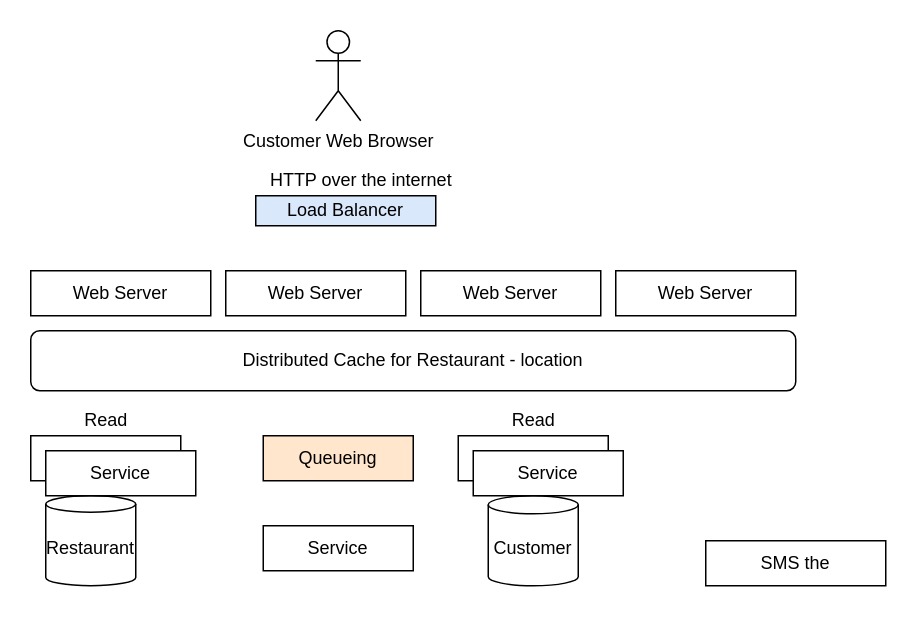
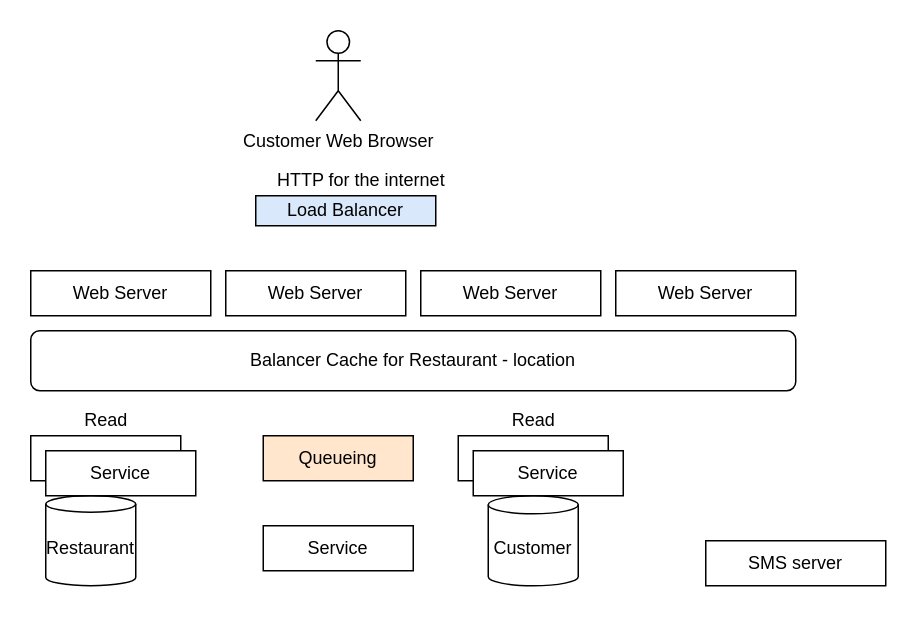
- <mxCell id="19" value="HTTP over the internet" style="text;html=1;align=center;verticalAlign=middle;resizable=0;points=[];autosize=1;strokeColor=none;fillColor=none;" vertex="1" parent="1"><mxGeometry x="170" y="110" width="140" height="20" as="geometry" /></mxCell>
+ <mxCell id="19" value="HTTP for the internet" style="text;html=1;align=center;verticalAlign=middle;resizable=0;points=[];autosize=1;strokeColor=none;fillColor=none;" vertex="1" parent="1"><mxGeometry x="170" y="110" width="140" height="20" as="geometry" /></mxCell>
- <mxCell id="9" value="Distributed Cache for Restaurant - location" style="rounded=1;whiteSpace=wrap;html=1;" vertex="1" parent="1"><mxGeometry x="20" y="220" width="510" height="40" as="geometry" /></mxCell>
+ <mxCell id="9" value="Balancer Cache for Restaurant - location" style="rounded=1;whiteSpace=wrap;html=1;" vertex="1" parent="1"><mxGeometry x="20" y="220" width="510" height="40" as="geometry" /></mxCell>
- <mxCell id="20" value="SMS the" style="rounded=0;whiteSpace=wrap;html=1;" vertex="1" parent="1"><mxGeometry x="470" y="360" width="120" height="30" as="geometry" /></mxCell>
+ <mxCell id="20" value="SMS server" style="rounded=0;whiteSpace=wrap;html=1;" vertex="1" parent="1"><mxGeometry x="470" y="360" width="120" height="30" as="geometry" /></mxCell>
